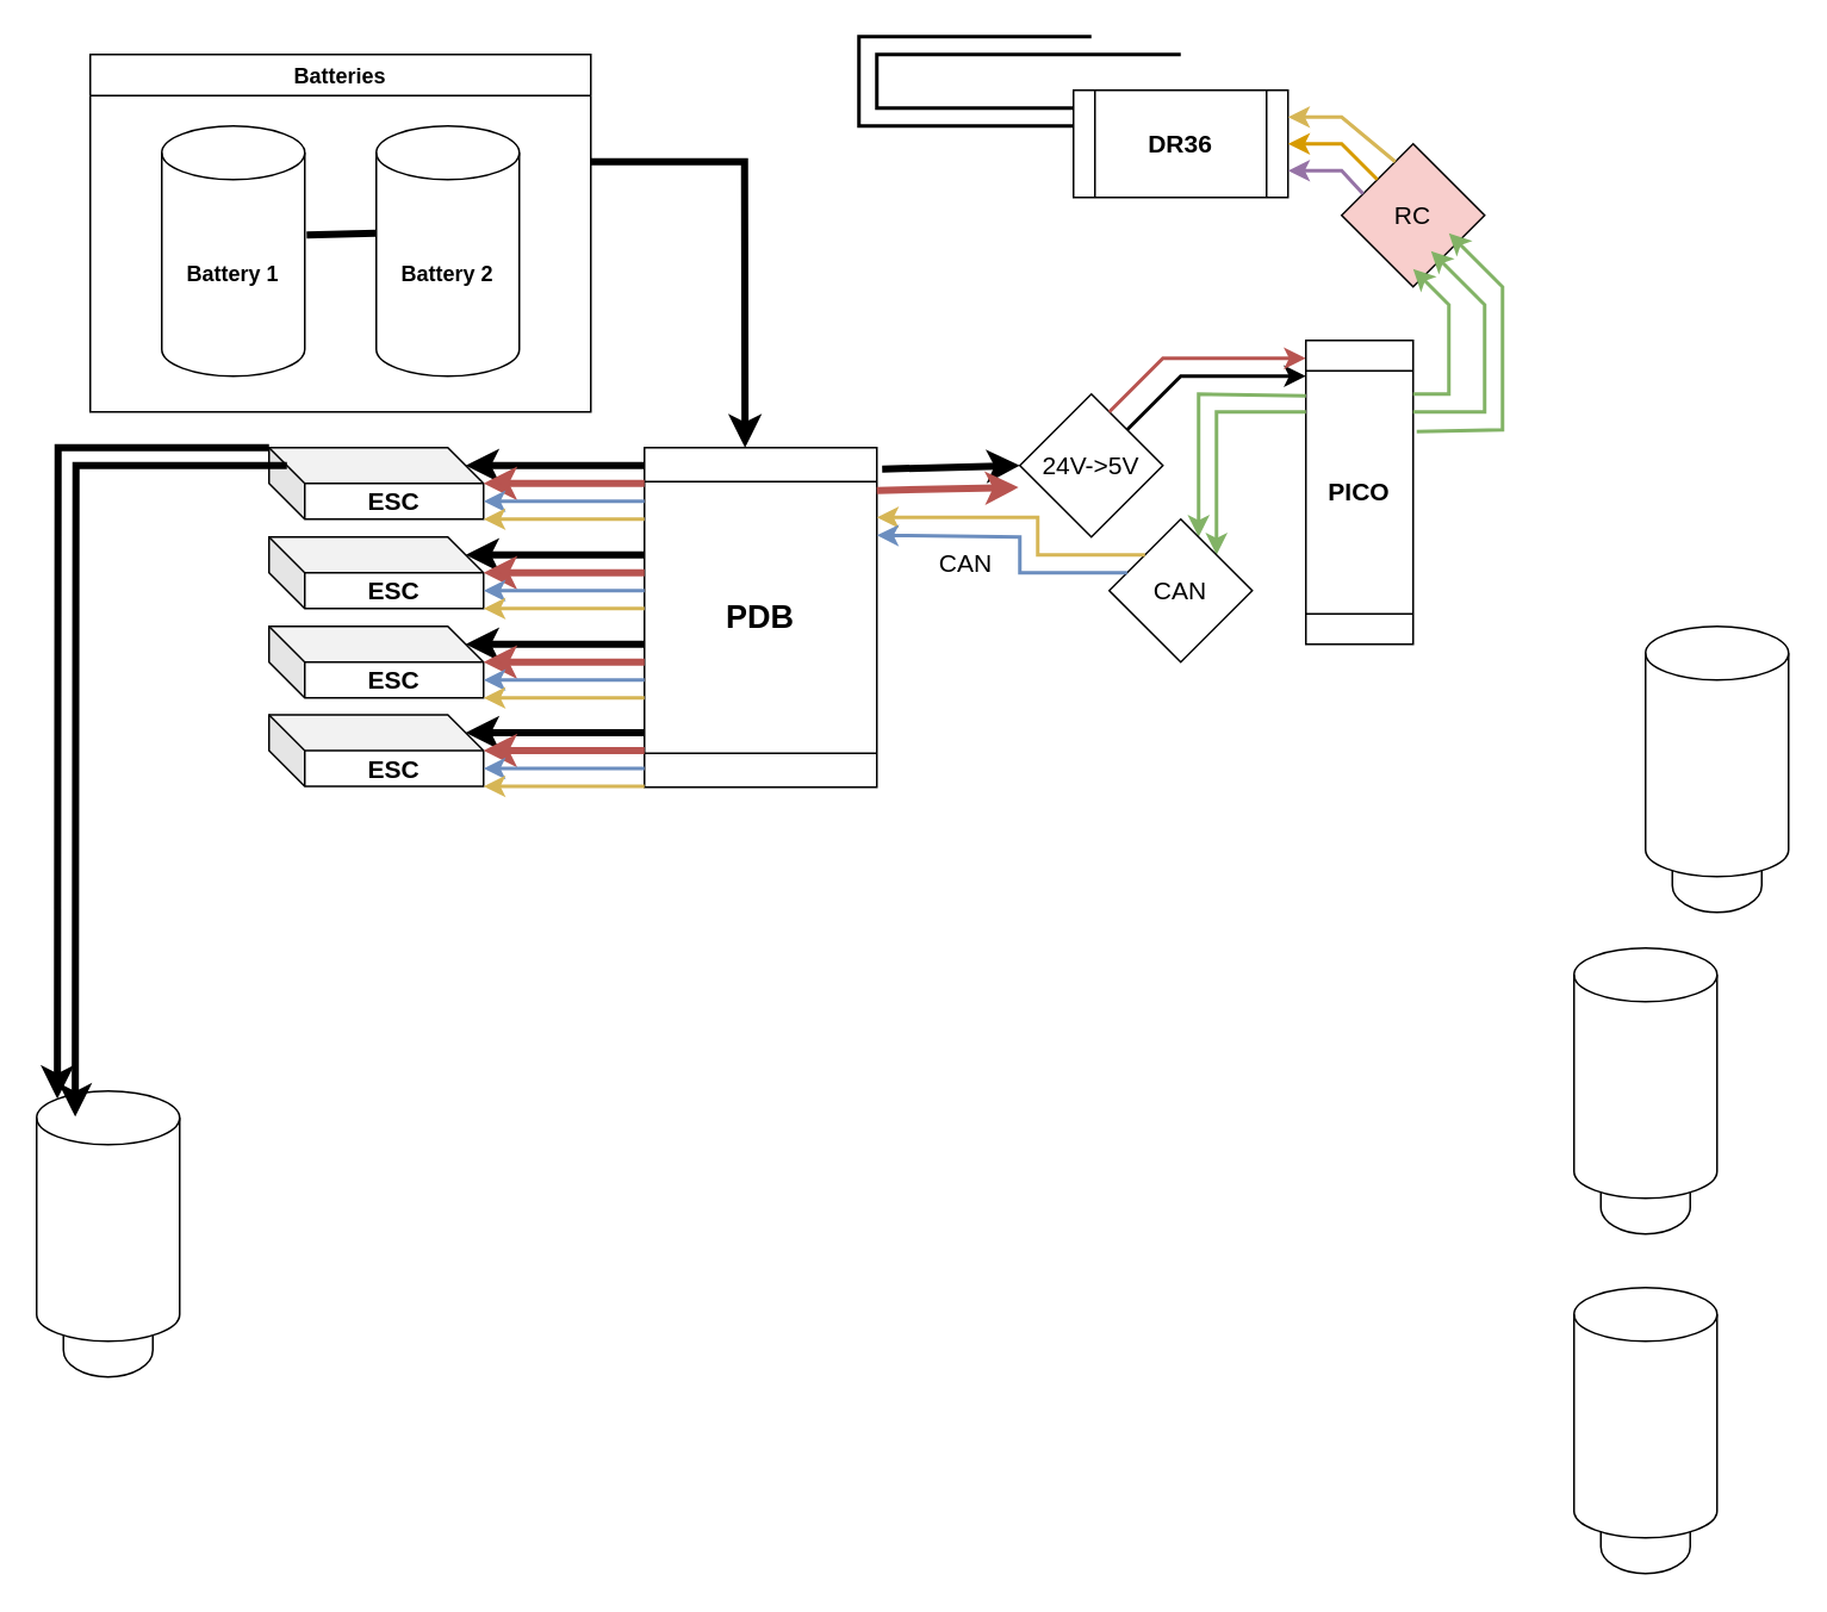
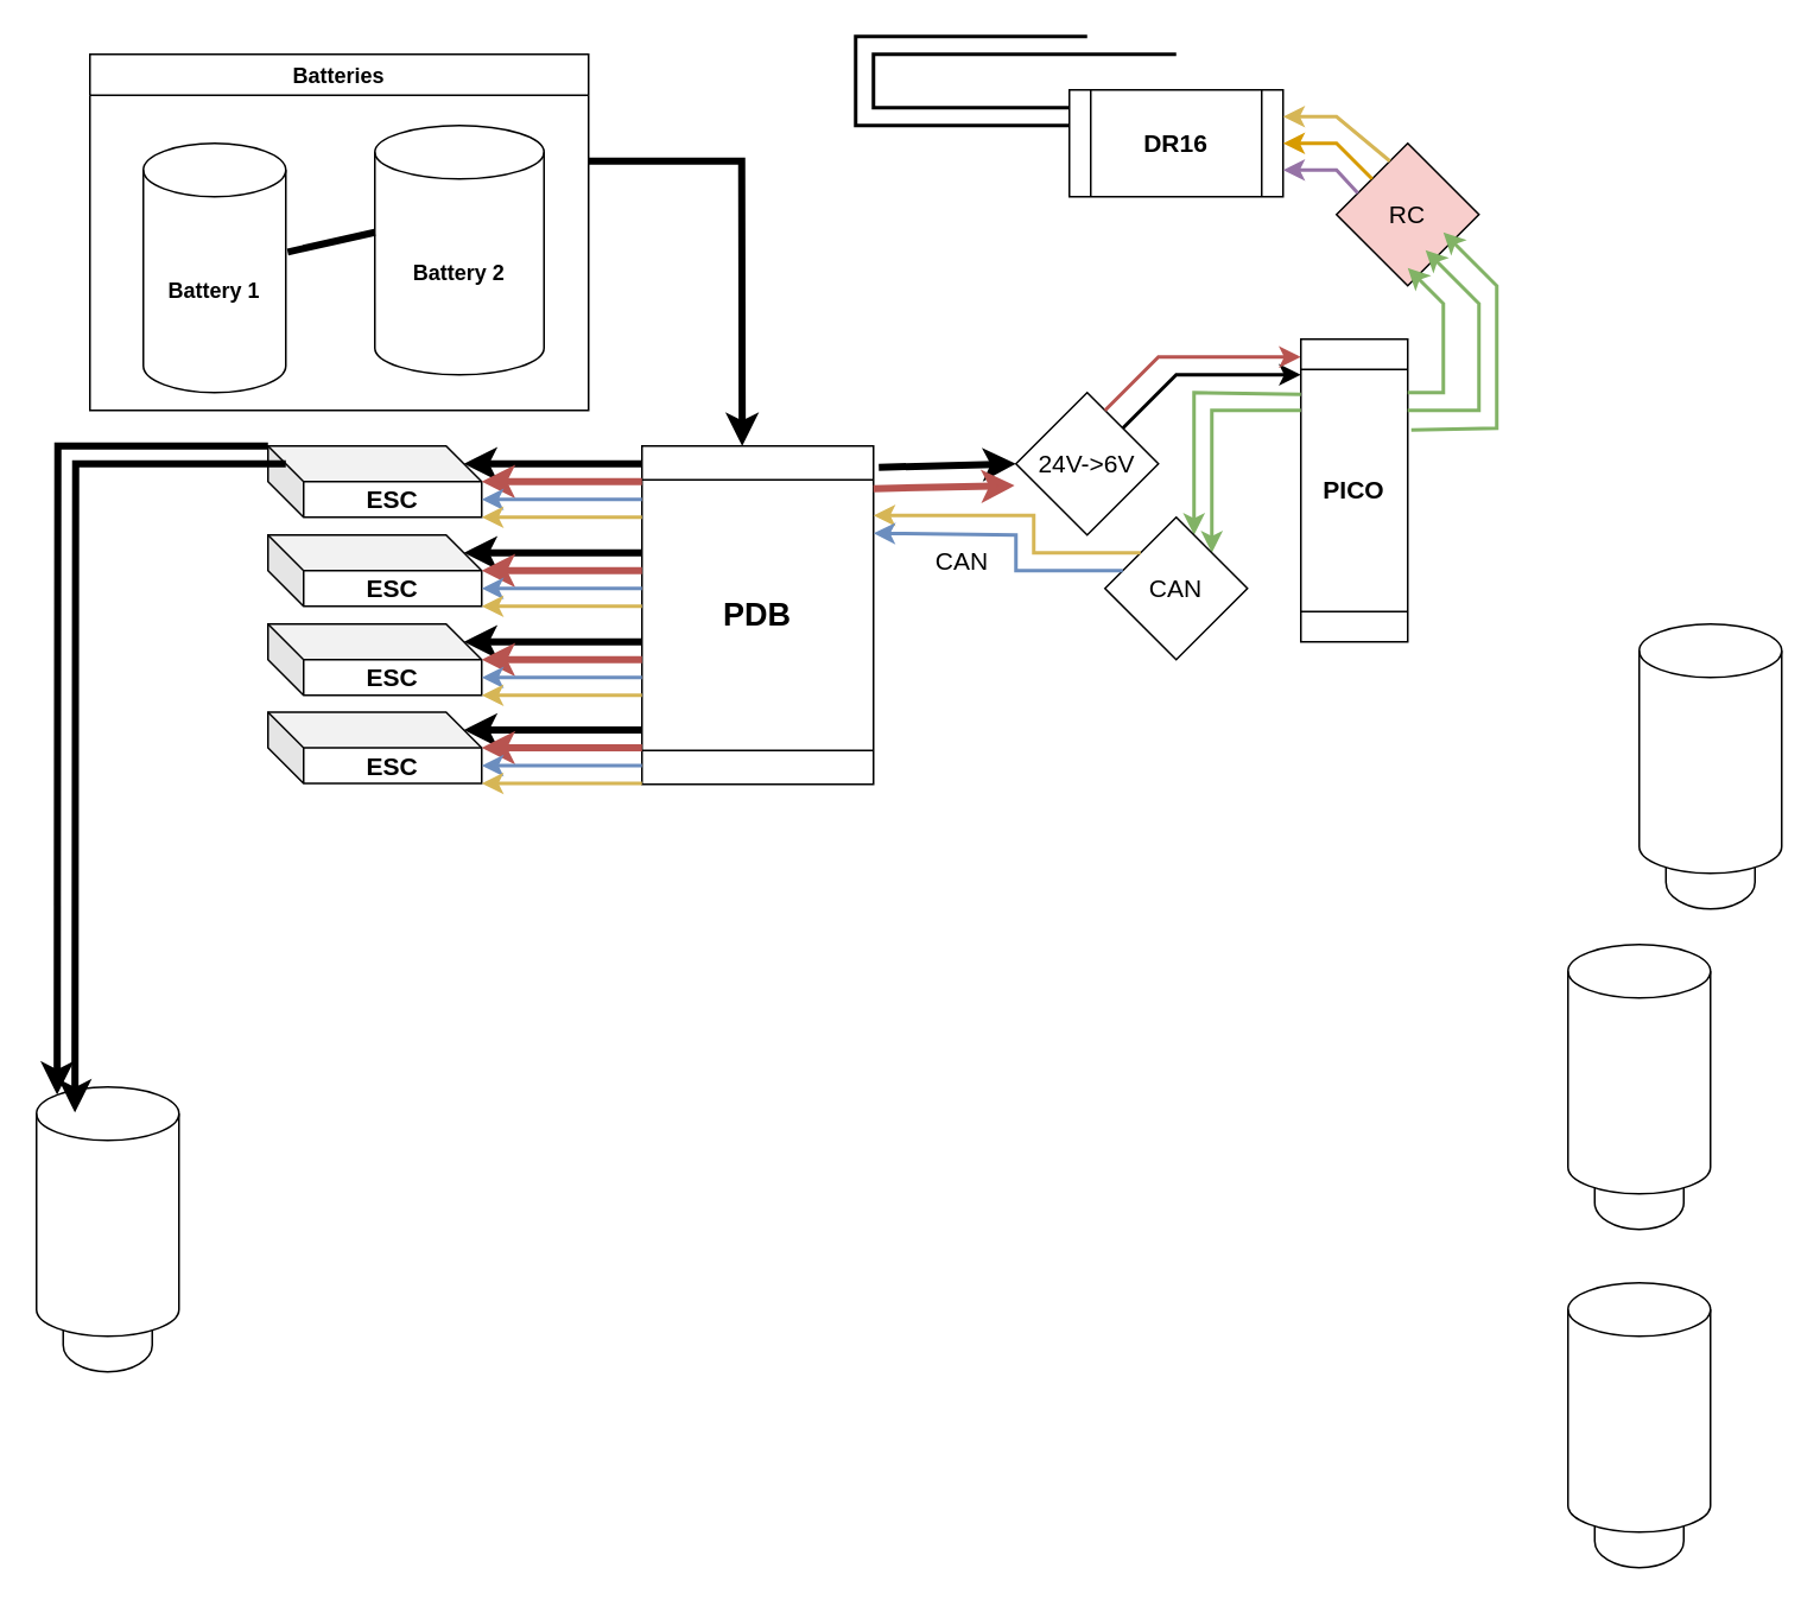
- <mxCell id="23" value="&lt;b&gt;DR36&lt;/b&gt;" style="shape=process;whiteSpace=wrap;html=1;backgroundOutline=1;fontSize=14;" vertex="1" parent="1"><mxGeometry x="600" y="50" width="120" height="60" as="geometry" /></mxCell>
+ <mxCell id="23" value="&lt;b&gt;DR16&lt;/b&gt;" style="shape=process;whiteSpace=wrap;html=1;backgroundOutline=1;fontSize=14;" vertex="1" parent="1"><mxGeometry x="600" y="50" width="120" height="60" as="geometry" /></mxCell>
- <mxCell id="3" value="&lt;b&gt;Battery 1&lt;/b&gt;" style="shape=cylinder3;whiteSpace=wrap;html=1;boundedLbl=1;backgroundOutline=1;size=15;" vertex="1" parent="2"><mxGeometry x="40" y="40" width="80" height="140" as="geometry" /></mxCell>
+ <mxCell id="3" value="&lt;b&gt;Battery 1&lt;/b&gt;" style="shape=cylinder3;whiteSpace=wrap;html=1;boundedLbl=1;backgroundOutline=1;size=15;" vertex="1" parent="2"><mxGeometry x="30" y="50" width="80" height="140" as="geometry" /></mxCell>
- <mxCell id="4" value="&lt;b&gt;Battery 2&lt;/b&gt;" style="shape=cylinder3;whiteSpace=wrap;html=1;boundedLbl=1;backgroundOutline=1;size=15;" vertex="1" parent="2"><mxGeometry x="160" y="40" width="80" height="140" as="geometry" /></mxCell>
+ <mxCell id="4" value="&lt;b&gt;Battery 2&lt;/b&gt;" style="shape=cylinder3;whiteSpace=wrap;html=1;boundedLbl=1;backgroundOutline=1;size=15;" vertex="1" parent="2"><mxGeometry x="160" y="40" width="95" height="140" as="geometry" /></mxCell>
- <mxCell id="10" value="24V-&amp;gt;5V" style="rhombus;whiteSpace=wrap;html=1;fontSize=14;" vertex="1" parent="1"><mxGeometry x="570" y="220" width="80" height="80" as="geometry" /></mxCell>
+ <mxCell id="10" value="24V-&amp;gt;6V" style="rhombus;whiteSpace=wrap;html=1;fontSize=14;" vertex="1" parent="1"><mxGeometry x="570" y="220" width="80" height="80" as="geometry" /></mxCell>
